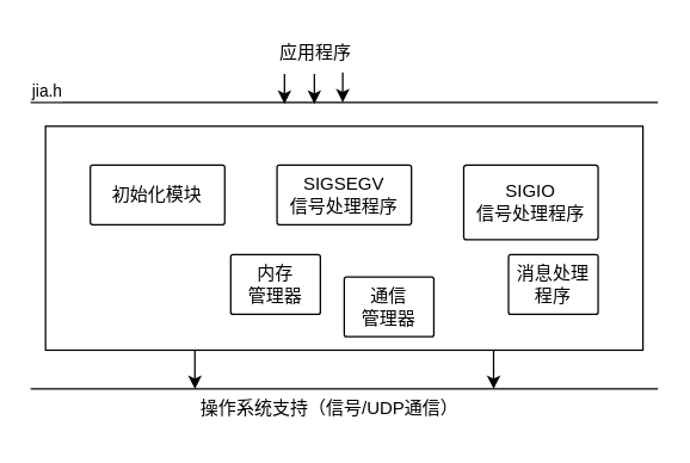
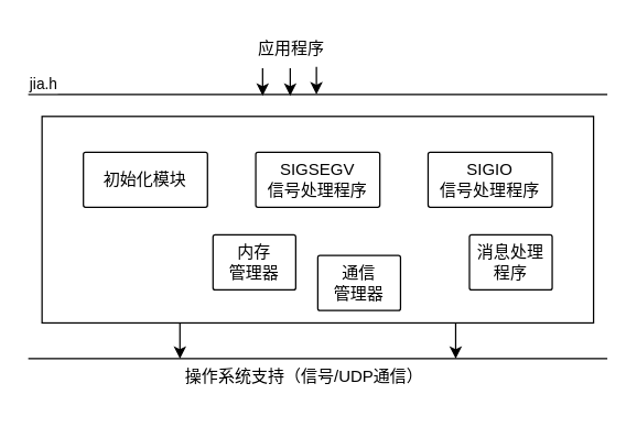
- <mxCell id="5" value="SIGIO&lt;div&gt;信号处理程序&lt;/div&gt;" style="rounded=1;whiteSpace=wrap;html=1;arcSize=4;" parent="1" vertex="1"><mxGeometry x="310" y="110" width="90" height="50" as="geometry" /></mxCell>
+ <mxCell id="5" value="SIGIO&lt;div&gt;信号处理程序&lt;/div&gt;" style="rounded=1;whiteSpace=wrap;html=1;arcSize=4;" parent="1" vertex="1"><mxGeometry x="310" y="110" width="90" height="40" as="geometry" /></mxCell>
